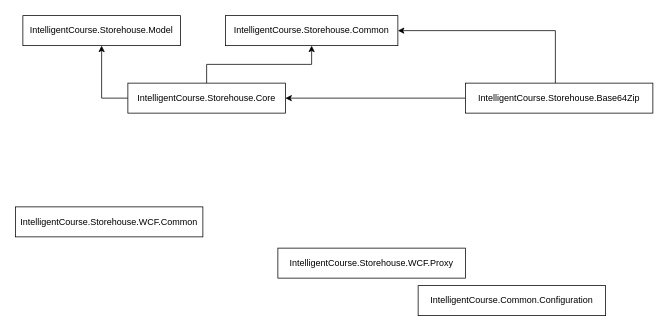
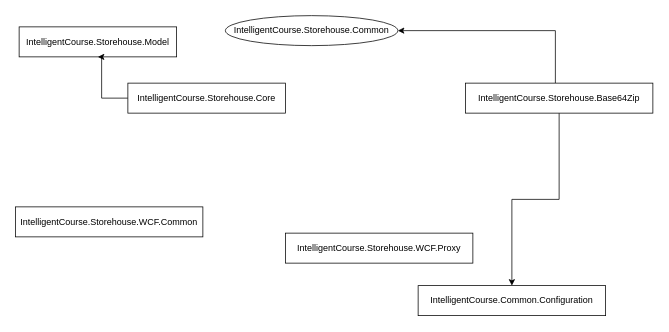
- <mxCell id="2" value="IntelligentCourse.Storehouse.Model" style="rounded=0;whiteSpace=wrap;html=1;" vertex="1" parent="1"><mxGeometry x="30" y="20" width="210" height="40" as="geometry" /></mxCell>
+ <mxCell id="2" value="IntelligentCourse.Storehouse.Model" style="rounded=0;whiteSpace=wrap;html=1;" vertex="1" parent="1"><mxGeometry x="25" y="35" width="210" height="40" as="geometry" /></mxCell>
- <mxCell id="3" value="IntelligentCourse.Storehouse.Common" style="rounded=0;whiteSpace=wrap;html=1;" vertex="1" parent="1"><mxGeometry x="300" y="20" width="230" height="40" as="geometry" /></mxCell>
+ <mxCell id="3" value="IntelligentCourse.Storehouse.Common" style="ellipse;whiteSpace=wrap;html=1;" vertex="1" parent="1"><mxGeometry x="300" y="20" width="230" height="40" as="geometry" /></mxCell>
- <mxCell id="7" style="edgeStyle=orthogonalEdgeStyle;rounded=0;orthogonalLoop=1;jettySize=auto;html=1;entryX=0.5;entryY=1;entryDx=0;entryDy=0;" edge="1" parent="1" source="8" target="3"><mxGeometry relative="1" as="geometry" /></mxCell>
- <mxCell id="10" style="edgeStyle=orthogonalEdgeStyle;rounded=0;orthogonalLoop=1;jettySize=auto;html=1;entryX=1;entryY=0.5;entryDx=0;entryDy=0;" edge="1" parent="1" source="12" target="8"><mxGeometry relative="1" as="geometry" /></mxCell>
+ <mxCell id="10" style="edgeStyle=orthogonalEdgeStyle;rounded=0;orthogonalLoop=1;jettySize=auto;html=1;" edge="1" parent="1" source="12" target="9"><mxGeometry relative="1" as="geometry" /></mxCell>
- <mxCell id="5" value="IntelligentCourse.Storehouse.WCF.Proxy" style="rounded=0;whiteSpace=wrap;html=1;" vertex="1" parent="1"><mxGeometry x="370" y="330" width="250" height="40" as="geometry" /></mxCell>
+ <mxCell id="5" value="IntelligentCourse.Storehouse.WCF.Proxy" style="rounded=0;whiteSpace=wrap;html=1;" vertex="1" parent="1"><mxGeometry x="380" y="310" width="250" height="40" as="geometry" /></mxCell>
